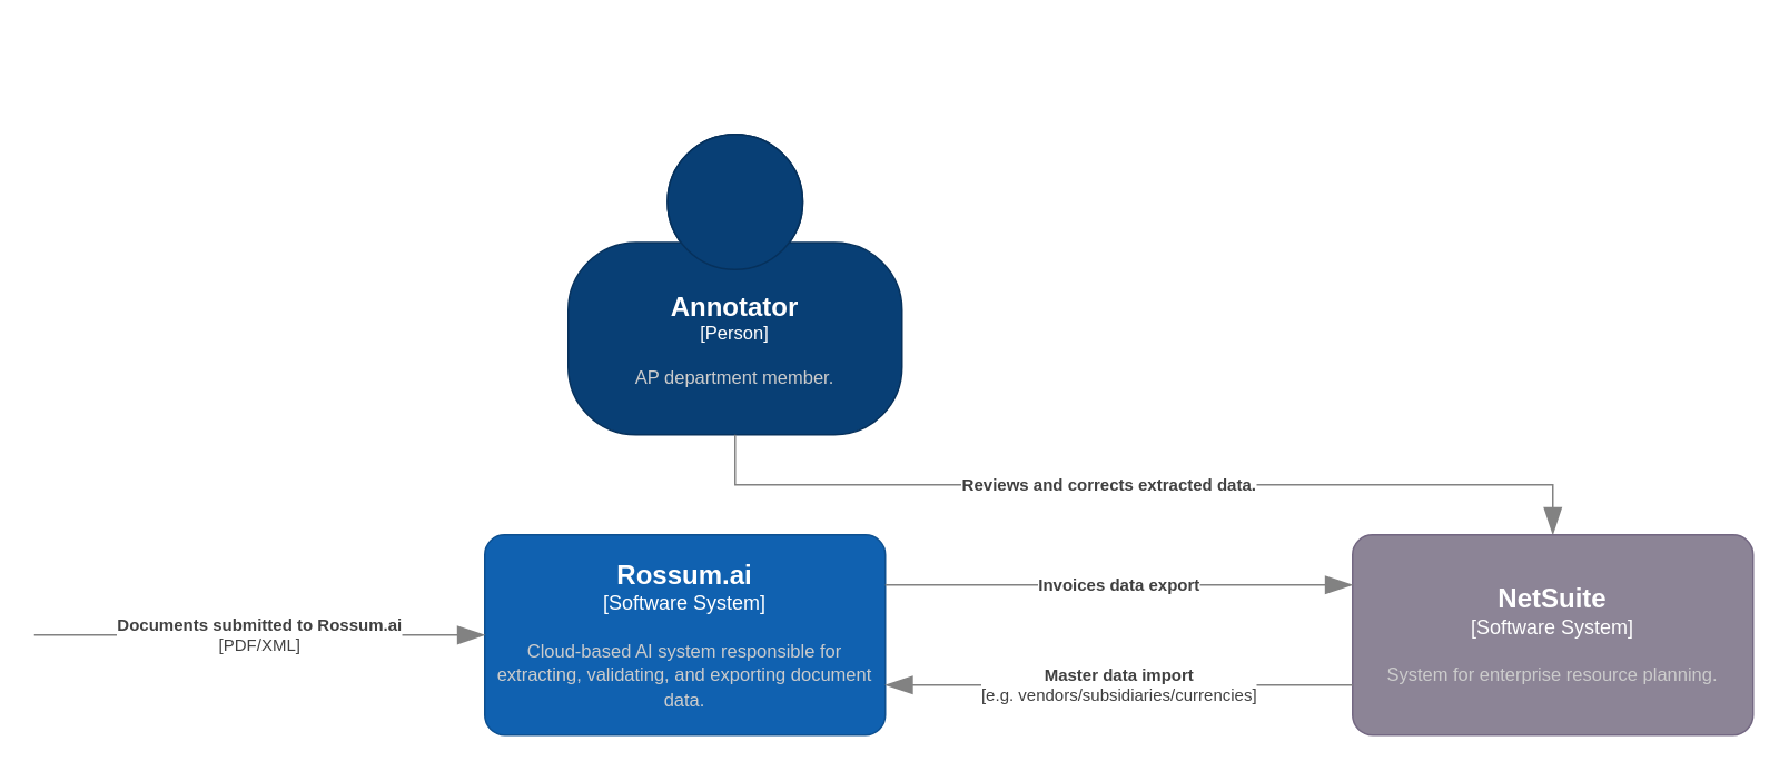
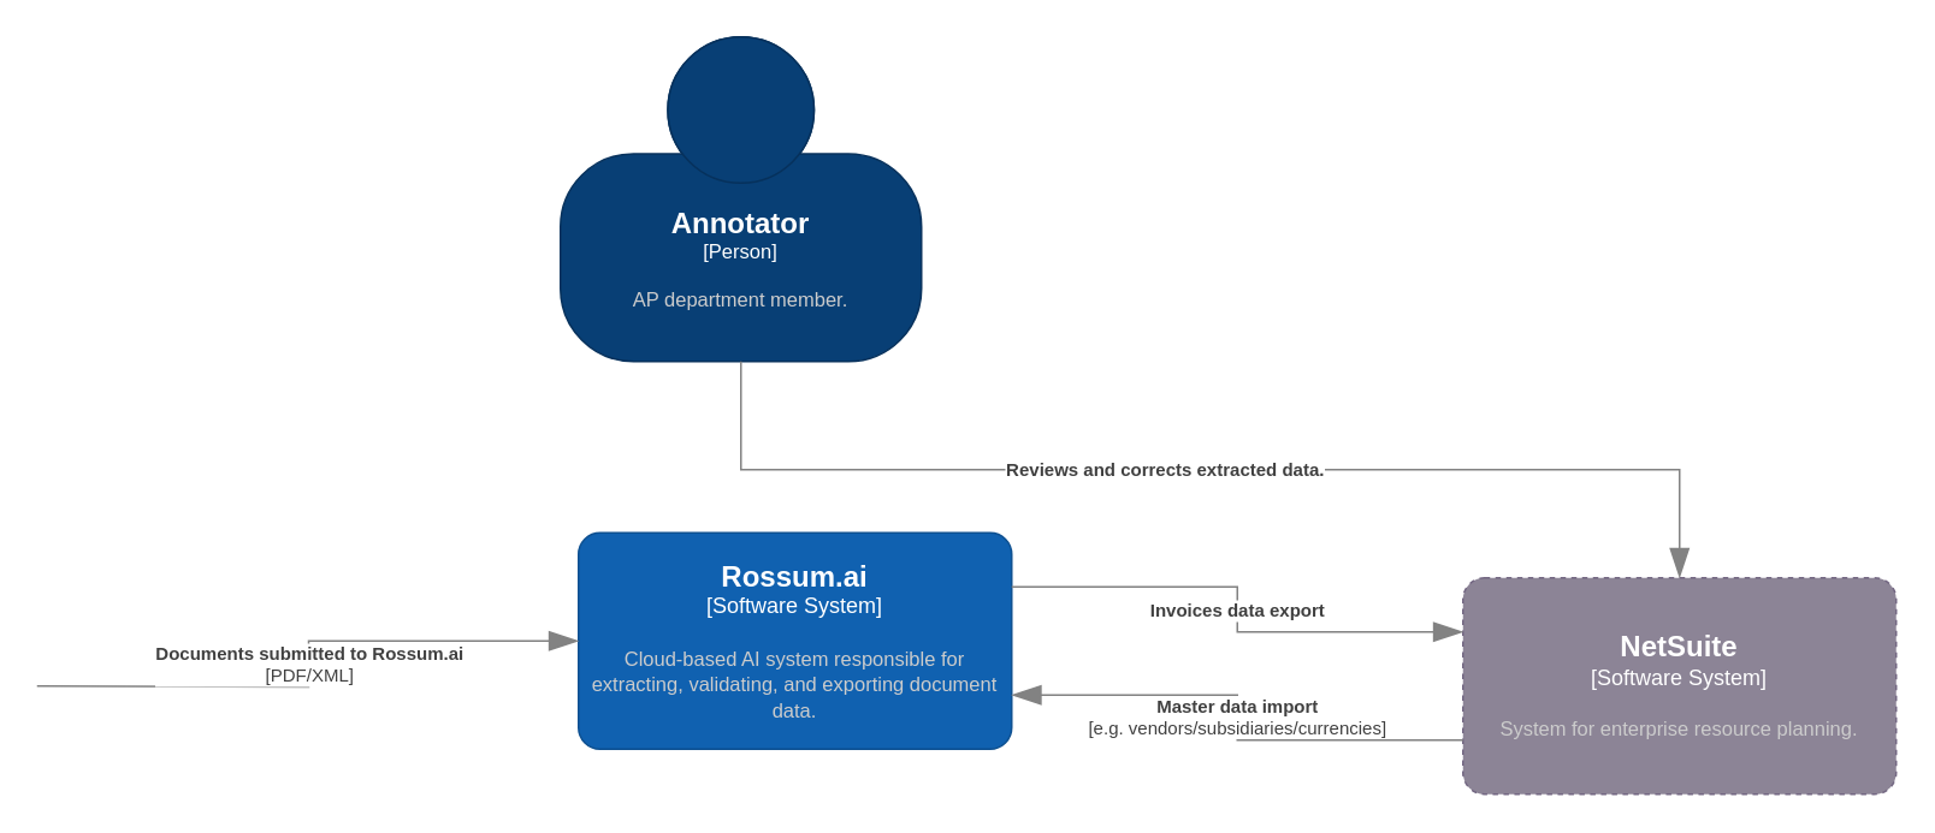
- <mxCell id="2" value="&lt;font style=&quot;font-size: 16px&quot;&gt;&lt;b&gt;Annotator&lt;/b&gt;&lt;/font&gt;&lt;div&gt;[Person]&lt;/div&gt;&lt;br&gt;&lt;div&gt;&lt;font style=&quot;font-size: 11px&quot;&gt;&lt;font color=&quot;#cccccc&quot;&gt;AP department member.&lt;/font&gt;&lt;/div&gt;" style="html=1;fontSize=11;dashed=0;whiteSpace=wrap;fillColor=#083F75;strokeColor=#06315C;fontColor=#ffffff;shape=mxgraph.c4.person2;align=center;metaEdit=1;points=[[0.5,0,0],[1,0.5,0],[1,0.75,0],[0.75,1,0],[0.5,1,0],[0.25,1,0],[0,0.75,0],[0,0.5,0]];resizable=0;" parent="1" vertex="1"><mxGeometry x="340" y="80" width="200" height="180" as="geometry" /></mxCell>
+ <mxCell id="2" value="&lt;font style=&quot;font-size: 16px&quot;&gt;&lt;b&gt;Annotator&lt;/b&gt;&lt;/font&gt;&lt;div&gt;[Person]&lt;/div&gt;&lt;br&gt;&lt;div&gt;&lt;font style=&quot;font-size: 11px&quot;&gt;&lt;font color=&quot;#cccccc&quot;&gt;AP department member.&lt;/font&gt;&lt;/div&gt;" style="html=1;fontSize=11;dashed=0;whiteSpace=wrap;fillColor=#083F75;strokeColor=#06315C;fontColor=#ffffff;shape=mxgraph.c4.person2;align=center;metaEdit=1;points=[[0.5,0,0],[1,0.5,0],[1,0.75,0],[0.75,1,0],[0.5,1,0],[0.25,1,0],[0,0.75,0],[0,0.5,0]];resizable=0;" parent="1" vertex="1"><mxGeometry x="310" y="20" width="200" height="180" as="geometry" /></mxCell>
- <mxCell id="3" value="&lt;font style=&quot;font-size: 16px&quot;&gt;&lt;b&gt;Rossum.ai&lt;/b&gt;&lt;/font&gt;&lt;div&gt;[Software System]&lt;/div&gt;&lt;br&gt;&lt;div&gt;&lt;font style=&quot;font-size: 11px&quot;&gt;&lt;font color=&quot;#cccccc&quot;&gt;Cloud-based AI system responsible for extracting, validating, and exporting document data.&lt;/font&gt;&lt;/div&gt;" style="rounded=1;whiteSpace=wrap;html=1;labelBackgroundColor=none;fillColor=#1061B0;fontColor=#ffffff;align=center;arcSize=10;strokeColor=#0D5091;metaEdit=1;resizable=0;points=[[0.25,0,0],[0.5,0,0],[0.75,0,0],[1,0.25,0],[1,0.5,0],[1,0.75,0],[0.75,1,0],[0.5,1,0],[0.25,1,0],[0,0.75,0],[0,0.5,0],[0,0.25,0]];" parent="1" vertex="1"><mxGeometry x="290" y="320" width="240" height="120" as="geometry" /></mxCell>
+ <mxCell id="3" value="&lt;font style=&quot;font-size: 16px&quot;&gt;&lt;b&gt;Rossum.ai&lt;/b&gt;&lt;/font&gt;&lt;div&gt;[Software System]&lt;/div&gt;&lt;br&gt;&lt;div&gt;&lt;font style=&quot;font-size: 11px&quot;&gt;&lt;font color=&quot;#cccccc&quot;&gt;Cloud-based AI system responsible for extracting, validating, and exporting document data.&lt;/font&gt;&lt;/div&gt;" style="rounded=1;whiteSpace=wrap;html=1;labelBackgroundColor=none;fillColor=#1061B0;fontColor=#ffffff;align=center;arcSize=10;strokeColor=#0D5091;metaEdit=1;resizable=0;points=[[0.25,0,0],[0.5,0,0],[0.75,0,0],[1,0.25,0],[1,0.5,0],[1,0.75,0],[0.75,1,0],[0.5,1,0],[0.25,1,0],[0,0.75,0],[0,0.5,0],[0,0.25,0]];" parent="1" vertex="1"><mxGeometry x="320" y="295" width="240" height="120" as="geometry" /></mxCell>
- <mxCell id="6" value="&lt;font style=&quot;font-size: 16px&quot;&gt;&lt;b&gt;NetSuite&lt;/b&gt;&lt;/font&gt;&lt;div&gt;[Software System]&lt;/div&gt;&lt;br&gt;&lt;div&gt;&lt;font style=&quot;font-size: 11px&quot;&gt;&lt;font color=&quot;#cccccc&quot;&gt;System for enterprise resource planning.&lt;/font&gt;&lt;/div&gt;" style="rounded=1;whiteSpace=wrap;html=1;labelBackgroundColor=none;fillColor=#8C8496;fontColor=#ffffff;align=center;arcSize=10;strokeColor=#736782;metaEdit=1;resizable=0;points=[[0.25,0,0],[0.5,0,0],[0.75,0,0],[1,0.25,0],[1,0.5,0],[1,0.75,0],[0.75,1,0],[0.5,1,0],[0.25,1,0],[0,0.75,0],[0,0.5,0],[0,0.25,0]];" parent="1" vertex="1"><mxGeometry x="810" y="320" width="240" height="120" as="geometry" /></mxCell>
+ <mxCell id="6" value="&lt;font style=&quot;font-size: 16px&quot;&gt;&lt;b&gt;NetSuite&lt;/b&gt;&lt;/font&gt;&lt;div&gt;[Software System]&lt;/div&gt;&lt;br&gt;&lt;div&gt;&lt;font style=&quot;font-size: 11px&quot;&gt;&lt;font color=&quot;#cccccc&quot;&gt;System for enterprise resource planning.&lt;/font&gt;&lt;/div&gt;" style="rounded=1;whiteSpace=wrap;html=1;labelBackgroundColor=none;fillColor=#8C8496;fontColor=#ffffff;align=center;arcSize=10;strokeColor=#736782;metaEdit=1;resizable=0;points=[[0.25,0,0],[0.5,0,0],[0.75,0,0],[1,0.25,0],[1,0.5,0],[1,0.75,0],[0.75,1,0],[0.5,1,0],[0.25,1,0],[0,0.75,0],[0,0.5,0],[0,0.25,0]];dashed=1;" parent="1" vertex="1"><mxGeometry x="810" y="320" width="240" height="120" as="geometry" /></mxCell>
